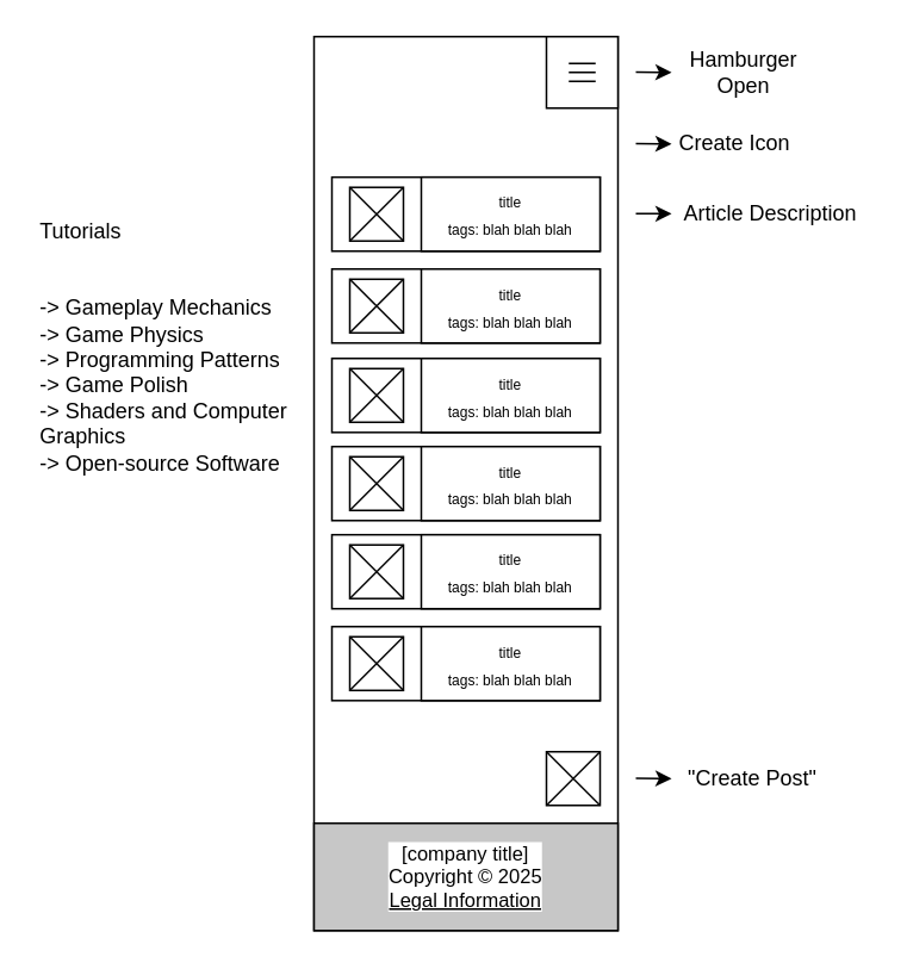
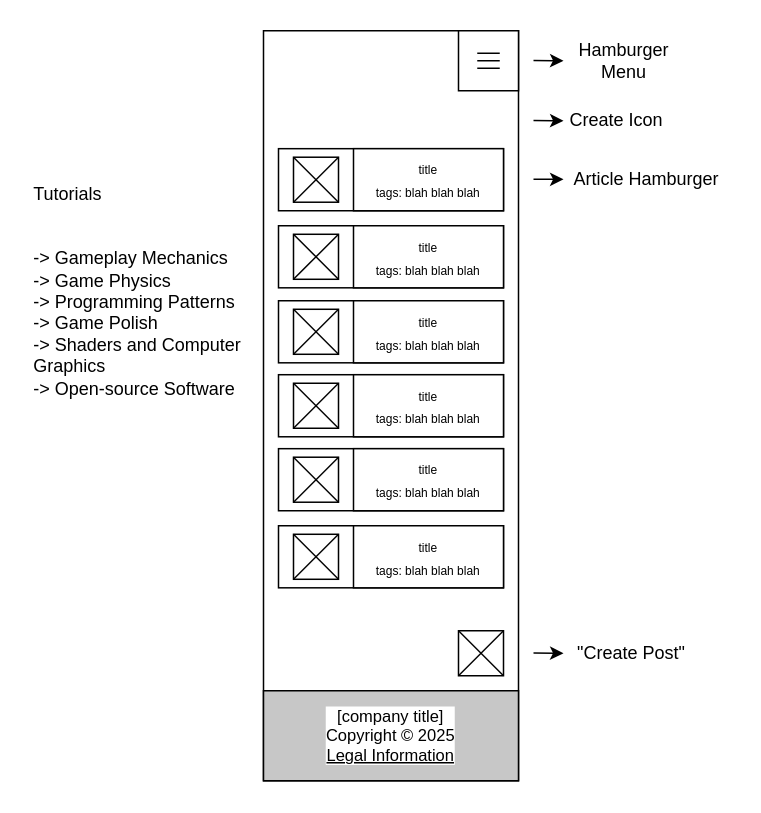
- <mxCell id="11" value="Hamburger&lt;br&gt;Open" style="text;html=1;align=center;verticalAlign=middle;resizable=0;points=[];autosize=1;strokeColor=none;fillColor=none;" vertex="1" parent="1"><mxGeometry x="375" y="25" width="80" height="30" as="geometry" /></mxCell>
+ <mxCell id="11" value="Hamburger&lt;br&gt;Menu" style="text;html=1;align=center;verticalAlign=middle;resizable=0;points=[];autosize=1;strokeColor=none;fillColor=none;" vertex="1" parent="1"><mxGeometry x="375" y="25" width="80" height="30" as="geometry" /></mxCell>
- <mxCell id="13" value="Article Description" style="text;html=1;align=center;verticalAlign=middle;resizable=0;points=[];autosize=1;strokeColor=none;fillColor=none;" vertex="1" parent="1"><mxGeometry x="375" y="109.31" width="110" height="20" as="geometry" /></mxCell>
+ <mxCell id="13" value="Article Hamburger" style="text;html=1;align=center;verticalAlign=middle;resizable=0;points=[];autosize=1;strokeColor=none;fillColor=none;" vertex="1" parent="1"><mxGeometry x="375" y="109.31" width="110" height="20" as="geometry" /></mxCell>
